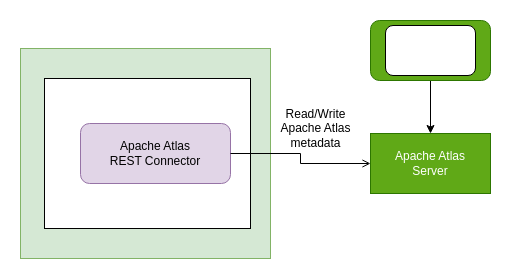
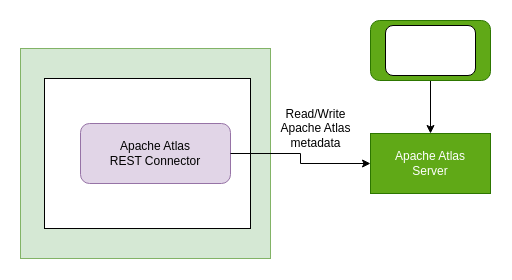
- <mxCell id="10" style="edgeStyle=orthogonalEdgeStyle;rounded=0;orthogonalLoop=1;jettySize=auto;html=1;exitX=1;exitY=0.5;exitDx=0;exitDy=0;endArrow=open;" parent="1" source="4" target="5" edge="1"><mxGeometry relative="1" as="geometry" /></mxCell>
+ <mxCell id="10" style="edgeStyle=orthogonalEdgeStyle;rounded=0;orthogonalLoop=1;jettySize=auto;html=1;exitX=1;exitY=0.5;exitDx=0;exitDy=0;" parent="1" source="4" target="5" edge="1"><mxGeometry relative="1" as="geometry" /></mxCell>
